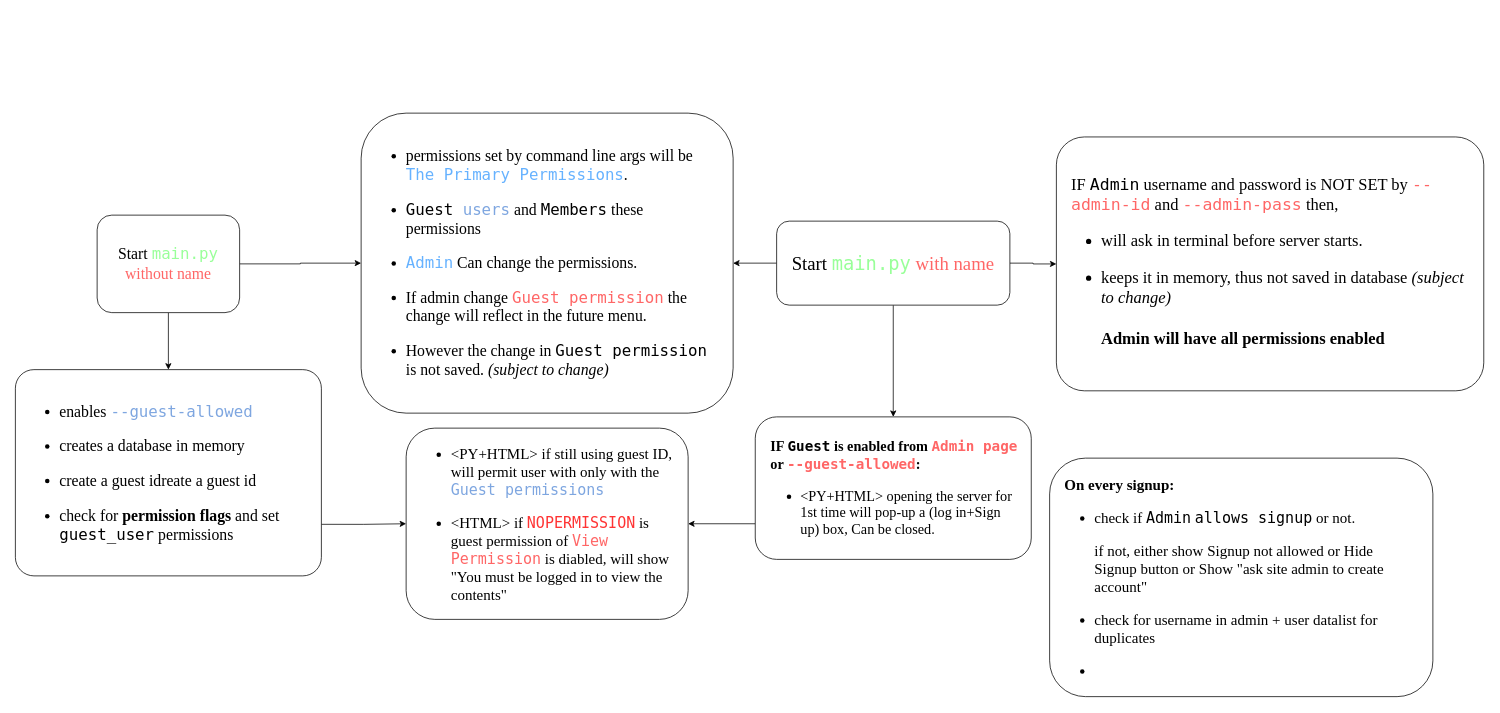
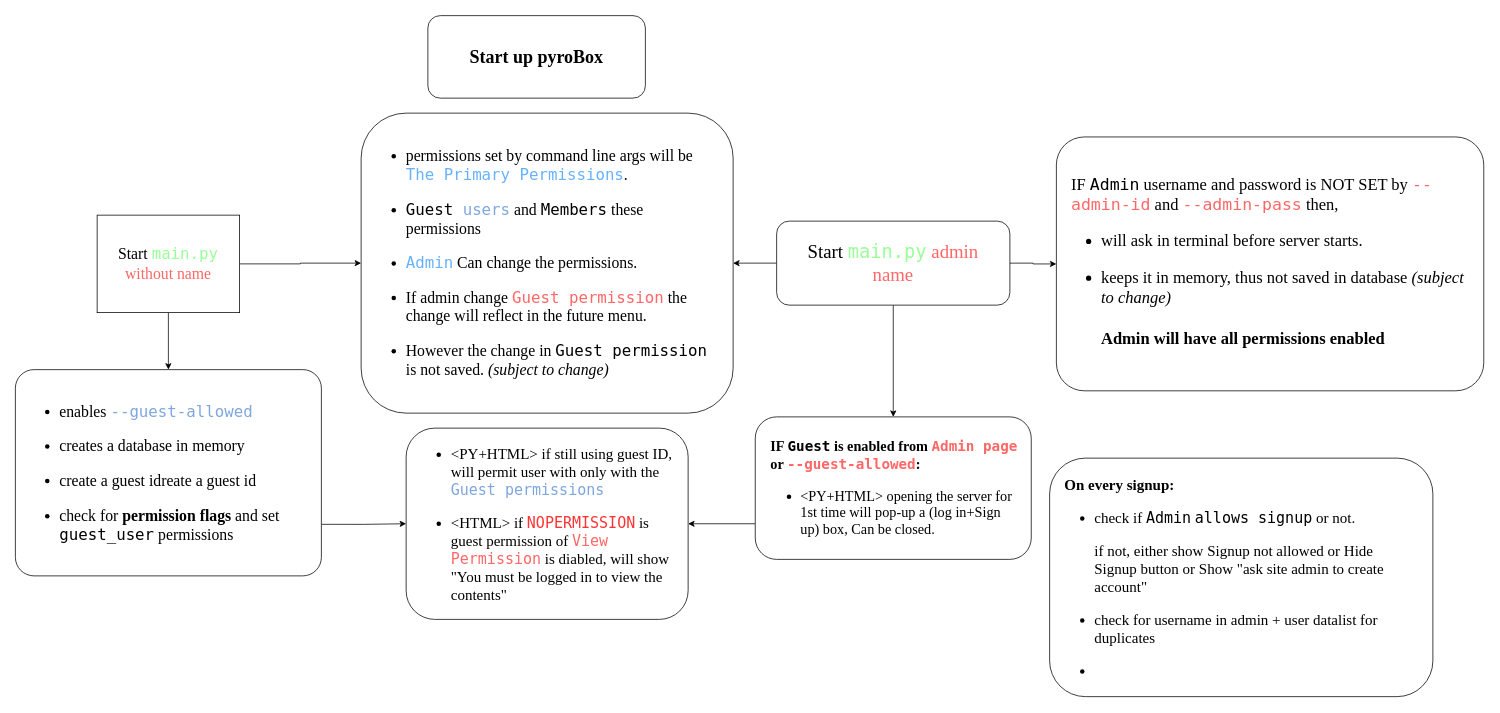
+ <mxCell id="2" value="&lt;h1 data-pm-slice=&quot;1 1 []&quot;&gt;Start up pyroBox&lt;/h1&gt;" style="rounded=1;whiteSpace=wrap;html=1;spacing=20;align=center;fontFamily=Verdana;" vertex="1" parent="1"><mxGeometry x="570" y="20" width="290" height="110" as="geometry" /></mxCell>
- <mxCell id="13" value="&lt;p style=&quot;font-size: 25px;&quot; data-pm-slice=&quot;1 1 []&quot;&gt;Start &lt;code&gt;&lt;font color=&quot;#99ff99&quot;&gt;main.py&lt;/font&gt;&lt;/code&gt; &lt;font color=&quot;#ff6666&quot;&gt;with name&lt;/font&gt;&lt;/p&gt;" style="rounded=1;whiteSpace=wrap;html=1;spacing=20;fontFamily=Verdana;" vertex="1" parent="1"><mxGeometry x="1035" y="294" width="311" height="112" as="geometry" /></mxCell>
+ <mxCell id="13" value="&lt;p style=&quot;font-size: 25px;&quot; data-pm-slice=&quot;1 1 []&quot;&gt;Start &lt;code&gt;&lt;font color=&quot;#99ff99&quot;&gt;main.py&lt;/font&gt;&lt;/code&gt; &lt;font color=&quot;#ff6666&quot;&gt;admin name&lt;/font&gt;&lt;/p&gt;" style="rounded=1;whiteSpace=wrap;html=1;spacing=20;fontFamily=Verdana;" vertex="1" parent="1"><mxGeometry x="1035" y="294" width="311" height="112" as="geometry" /></mxCell>
- <mxCell id="6" value="&lt;p style=&quot;font-size: 21px;&quot; data-pm-slice=&quot;1 1 []&quot;&gt;Start &lt;code&gt;&lt;font color=&quot;#99ff99&quot;&gt;main.py&lt;/font&gt;&lt;/code&gt; &lt;font color=&quot;#ff6666&quot;&gt;without name&lt;/font&gt;&lt;/p&gt;" style="rounded=1;whiteSpace=wrap;html=1;spacing=20;fontFamily=Verdana;" vertex="1" parent="1"><mxGeometry x="129" y="286" width="190" height="130" as="geometry" /></mxCell>
+ <mxCell id="6" value="&lt;p style=&quot;font-size: 21px;&quot; data-pm-slice=&quot;1 1 []&quot;&gt;Start &lt;code&gt;&lt;font color=&quot;#99ff99&quot;&gt;main.py&lt;/font&gt;&lt;/code&gt; &lt;font color=&quot;#ff6666&quot;&gt;without name&lt;/font&gt;&lt;/p&gt;" style="whiteSpace=wrap;html=1;spacing=20;fontFamily=Verdana;rounded=0;" vertex="1" parent="1"><mxGeometry x="129" y="286" width="190" height="130" as="geometry" /></mxCell>
